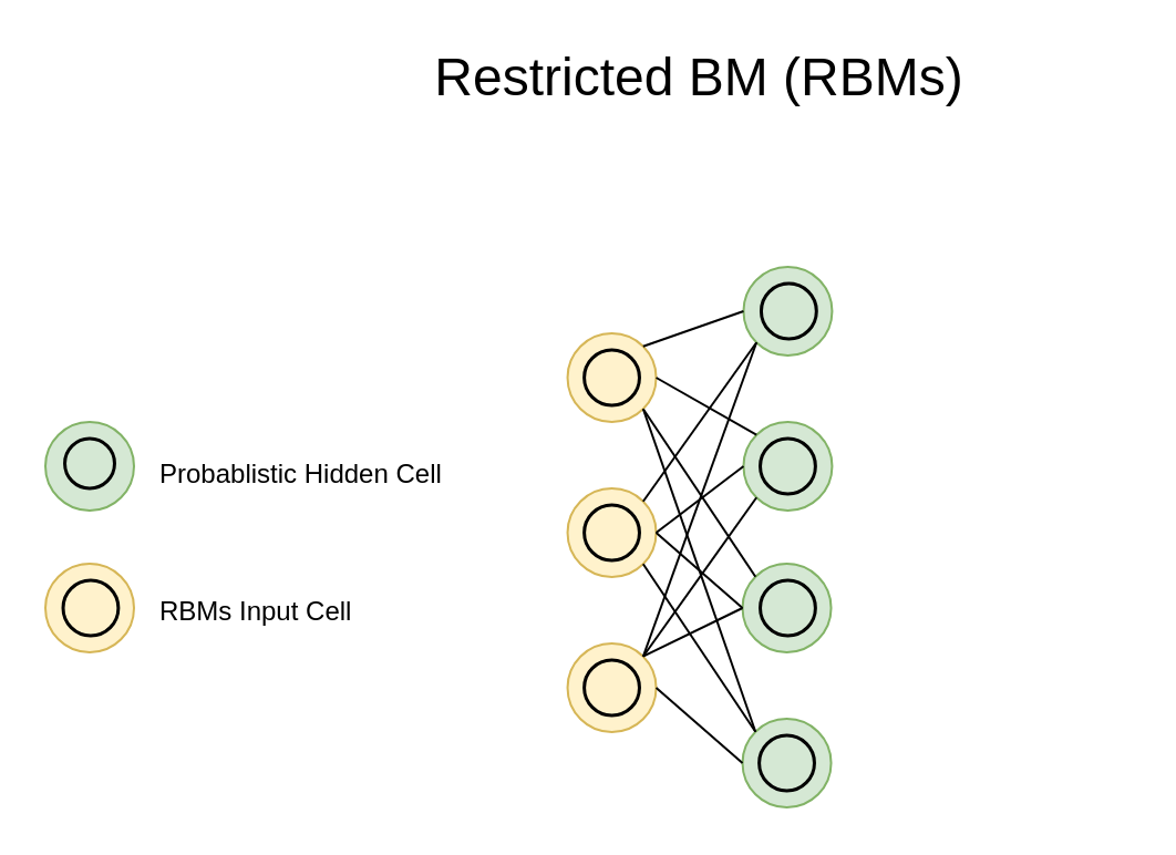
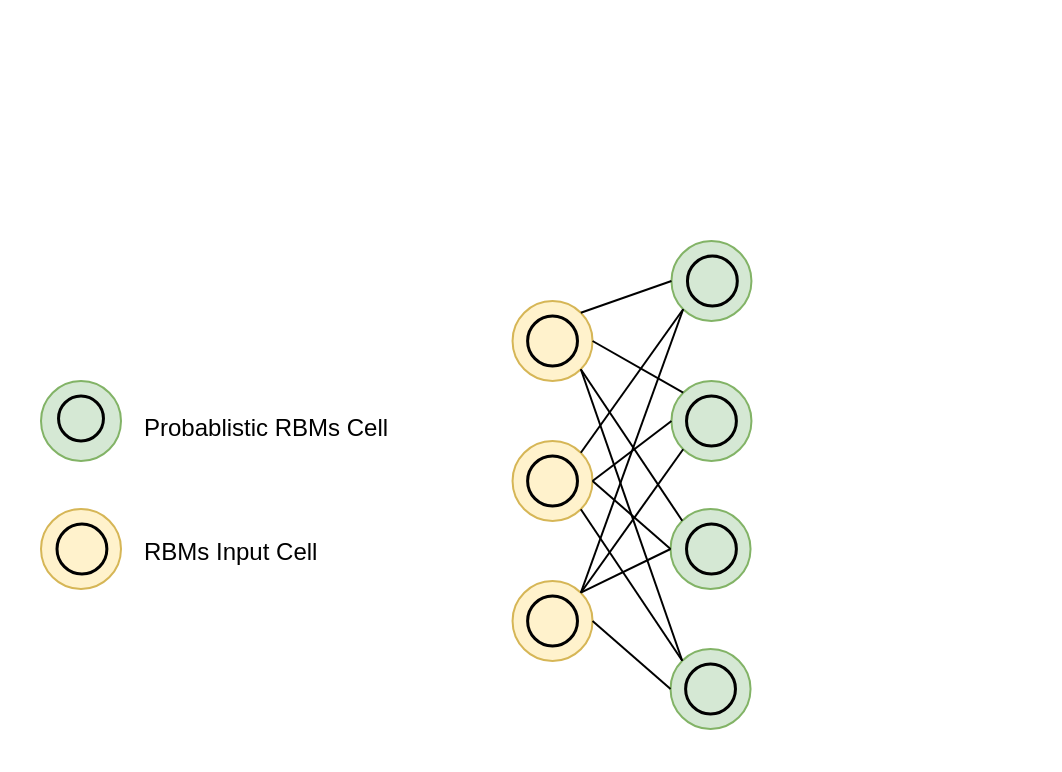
- <mxCell id="2" value="&lt;font style=&quot;font-size: 24px;&quot;&gt;Restricted BM (RBMs)&lt;/font&gt;" style="text;html=1;strokeColor=none;fillColor=none;align=center;verticalAlign=middle;whiteSpace=wrap;rounded=0;shadow=1;strokeWidth=1.5;" parent="1" vertex="1"><mxGeometry x="122" y="20" width="387" height="30" as="geometry" /></mxCell>
- <mxCell id="9" value="&lt;font style=&quot;font-size: 12px;&quot;&gt;Probablistic Hidden Cell&lt;/font&gt;" style="text;html=1;strokeColor=none;fillColor=none;align=left;verticalAlign=middle;whiteSpace=wrap;rounded=0;shadow=1;strokeWidth=1.5;fontSize=24;" parent="1" vertex="1"><mxGeometry x="70" y="195" width="130" height="30" as="geometry" /></mxCell>
+ <mxCell id="9" value="&lt;font style=&quot;font-size: 12px;&quot;&gt;Probablistic RBMs Cell&lt;/font&gt;" style="text;html=1;strokeColor=none;fillColor=none;align=left;verticalAlign=middle;whiteSpace=wrap;rounded=0;shadow=1;strokeWidth=1.5;fontSize=24;" parent="1" vertex="1"><mxGeometry x="70" y="195" width="130" height="30" as="geometry" /></mxCell>
